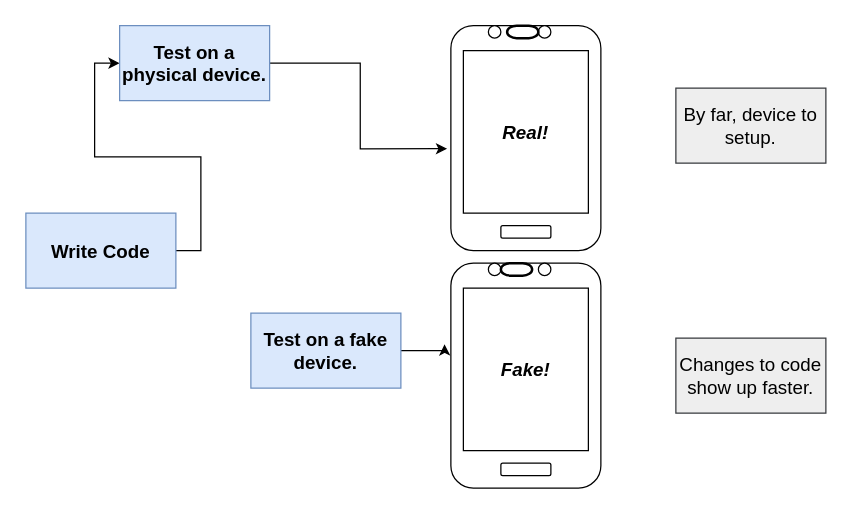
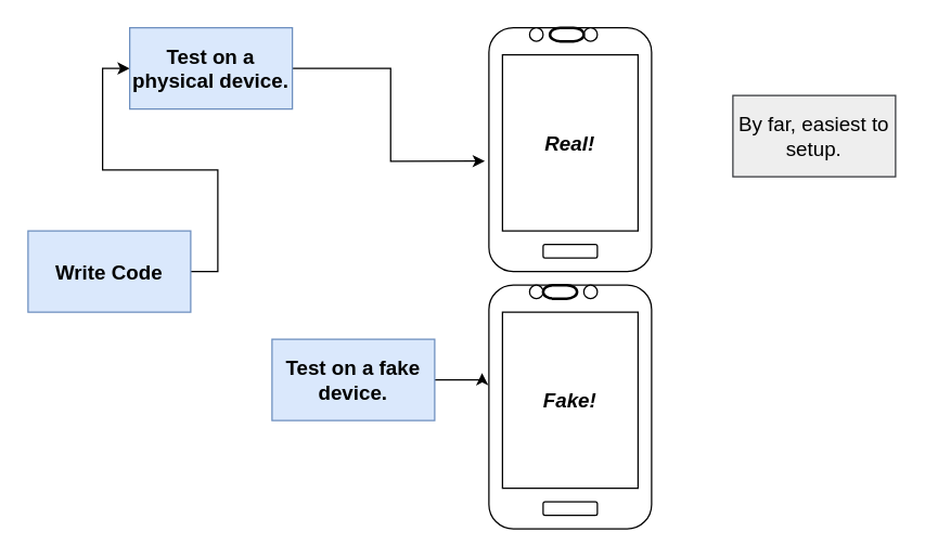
- <mxCell id="20" value="By far, device to setup." style="rounded=0;whiteSpace=wrap;html=1;fontSize=15;strokeColor=#36393d;strokeWidth=1;fillColor=#eeeeee;" vertex="1" parent="1"><mxGeometry x="540" y="70" width="120" height="60" as="geometry" /></mxCell>
+ <mxCell id="20" value="By far, easiest to setup." style="rounded=0;whiteSpace=wrap;html=1;fontSize=15;strokeColor=#36393d;strokeWidth=1;fillColor=#eeeeee;" vertex="1" parent="1"><mxGeometry x="540" y="70" width="120" height="60" as="geometry" /></mxCell>
- <mxCell id="21" value="Changes to code show up faster." style="rounded=0;whiteSpace=wrap;html=1;fontSize=15;strokeColor=#36393d;strokeWidth=1;fillColor=#eeeeee;" vertex="1" parent="1"><mxGeometry x="540" y="270" width="120" height="60" as="geometry" /></mxCell>
